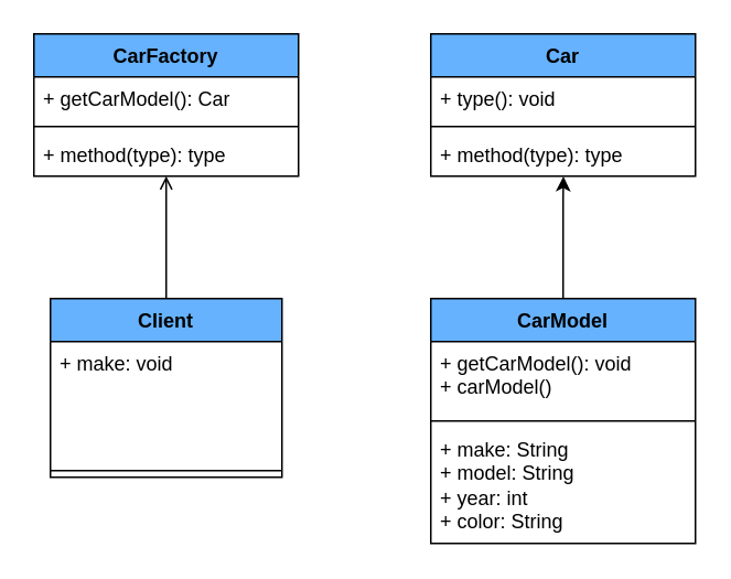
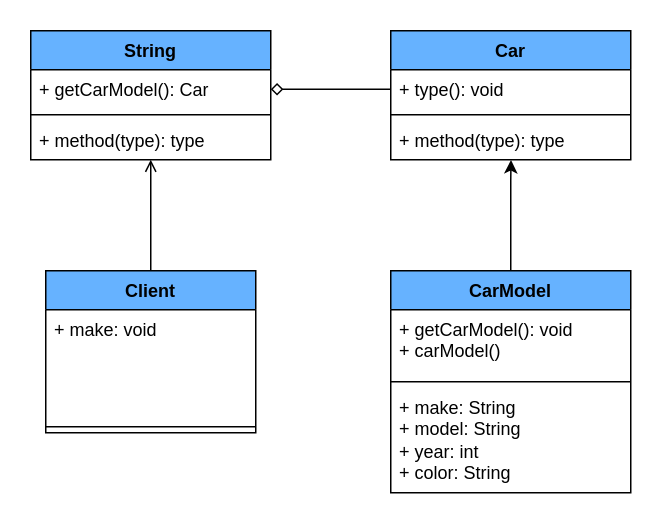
- <mxCell id="2" value="CarFactory" style="swimlane;fontStyle=1;align=center;verticalAlign=top;childLayout=stackLayout;horizontal=1;startSize=26;horizontalStack=0;resizeParent=1;resizeParentMax=0;resizeLast=0;collapsible=1;marginBottom=0;whiteSpace=wrap;html=1;fillColor=#66B2FF;" vertex="1" parent="1"><mxGeometry x="20" y="20" width="160" height="86" as="geometry" /></mxCell>
+ <mxCell id="2" value="String" style="swimlane;fontStyle=1;align=center;verticalAlign=top;childLayout=stackLayout;horizontal=1;startSize=26;horizontalStack=0;resizeParent=1;resizeParentMax=0;resizeLast=0;collapsible=1;marginBottom=0;whiteSpace=wrap;html=1;fillColor=#66B2FF;" vertex="1" parent="1"><mxGeometry x="20" y="20" width="160" height="86" as="geometry" /></mxCell>
+ <mxCell id="19" style="orthogonalLoop=1;jettySize=auto;html=1;endArrow=diamond;endFill=0;rounded=0;strokeColor=default;exitX=0;exitY=0.5;exitDx=0;exitDy=0;entryX=1;entryY=0.5;entryDx=0;entryDy=0;" edge="1" parent="1" source="7" target="3"><mxGeometry relative="1" as="geometry"><mxPoint x="240" y="70" as="sourcePoint" /><mxPoint x="210" y="70" as="targetPoint" /></mxGeometry></mxCell>
